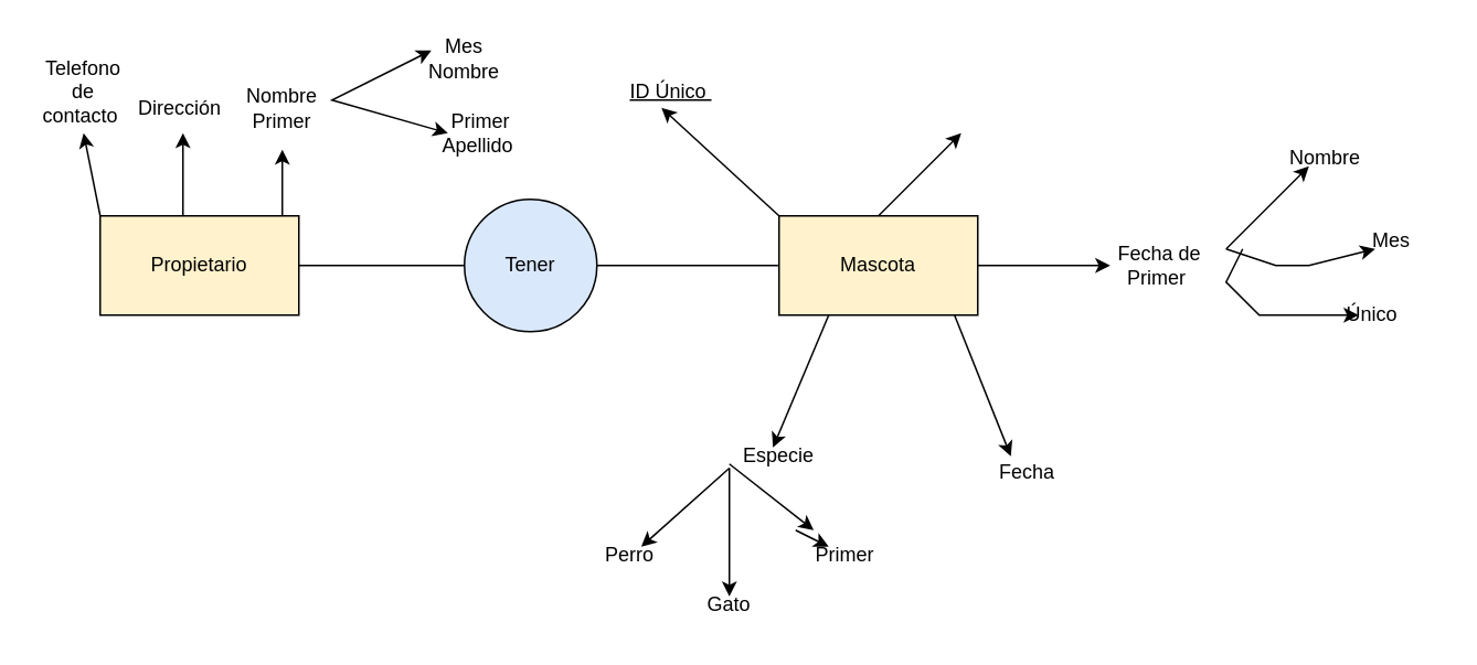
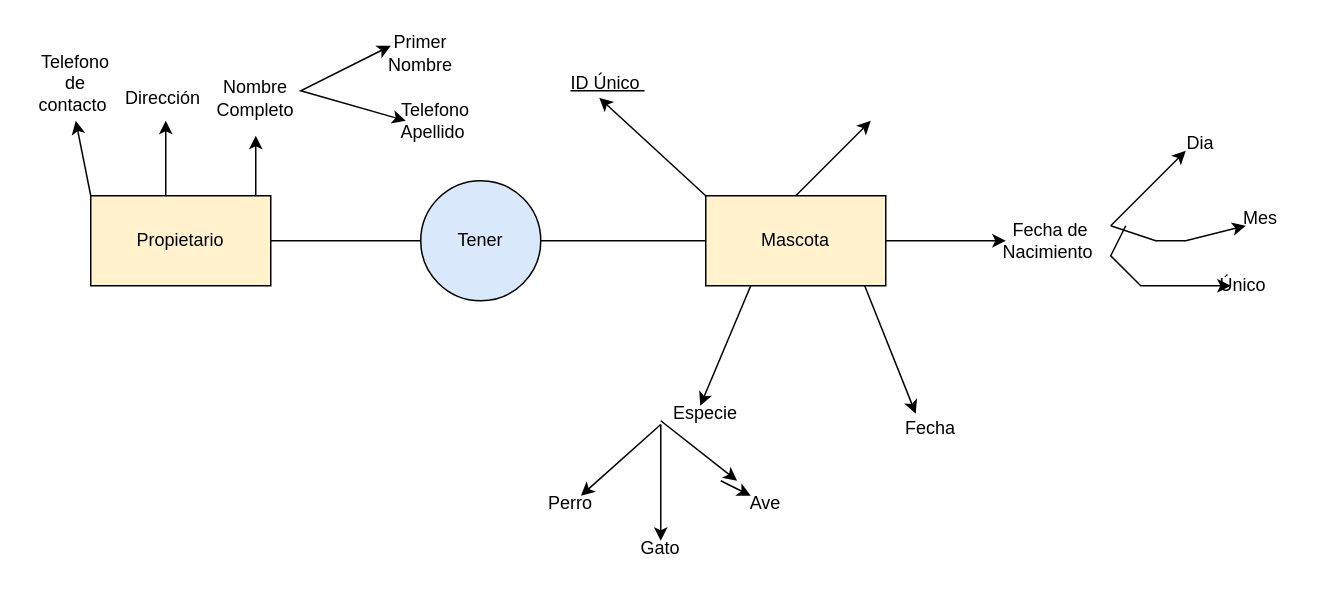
- <mxCell id="37" value="Mes Nombre" style="text;html=1;align=center;verticalAlign=middle;whiteSpace=wrap;rounded=0;" vertex="1" parent="1"><mxGeometry x="250" y="20" width="60" height="30" as="geometry" /></mxCell>
+ <mxCell id="37" value="Primer Nombre" style="text;html=1;align=center;verticalAlign=middle;whiteSpace=wrap;rounded=0;" vertex="1" parent="1"><mxGeometry x="250" y="20" width="60" height="30" as="geometry" /></mxCell>
- <mxCell id="12" value="Nombre Primer" style="text;html=1;align=center;verticalAlign=middle;whiteSpace=wrap;rounded=0;" vertex="1" parent="1"><mxGeometry x="140" y="50" width="60" height="30" as="geometry" /></mxCell>
+ <mxCell id="12" value="Nombre Completo" style="text;html=1;align=center;verticalAlign=middle;whiteSpace=wrap;rounded=0;" vertex="1" parent="1"><mxGeometry x="140" y="50" width="60" height="30" as="geometry" /></mxCell>
- <mxCell id="36" value="Primer Apellido&amp;nbsp;" style="text;html=1;align=center;verticalAlign=middle;whiteSpace=wrap;rounded=0;" vertex="1" parent="1"><mxGeometry x="260" y="60" width="60" height="40" as="geometry" /></mxCell>
+ <mxCell id="36" value="Telefono Apellido&amp;nbsp;" style="text;html=1;align=center;verticalAlign=middle;whiteSpace=wrap;rounded=0;" vertex="1" parent="1"><mxGeometry x="260" y="60" width="60" height="40" as="geometry" /></mxCell>
- <mxCell id="30" value="Nombre" style="text;html=1;align=center;verticalAlign=middle;whiteSpace=wrap;rounded=0;" vertex="1" parent="1"><mxGeometry x="770" y="80" width="60" height="30" as="geometry" /></mxCell>
+ <mxCell id="30" value="Dia" style="text;html=1;align=center;verticalAlign=middle;whiteSpace=wrap;rounded=0;" vertex="1" parent="1"><mxGeometry x="770" y="80" width="60" height="30" as="geometry" /></mxCell>
- <mxCell id="28" value="Fecha de Primer&amp;nbsp;" style="text;html=1;align=center;verticalAlign=middle;whiteSpace=wrap;rounded=0;" vertex="1" parent="1"><mxGeometry x="670" y="145" width="60" height="30" as="geometry" /></mxCell>
+ <mxCell id="28" value="Fecha de Nacimiento&amp;nbsp;" style="text;html=1;align=center;verticalAlign=middle;whiteSpace=wrap;rounded=0;" vertex="1" parent="1"><mxGeometry x="670" y="145" width="60" height="30" as="geometry" /></mxCell>
- <mxCell id="27" value="Primer" style="text;html=1;align=center;verticalAlign=middle;whiteSpace=wrap;rounded=0;" vertex="1" parent="1"><mxGeometry x="480" y="320" width="60" height="30" as="geometry" /></mxCell>
+ <mxCell id="27" value="Ave" style="text;html=1;align=center;verticalAlign=middle;whiteSpace=wrap;rounded=0;" vertex="1" parent="1"><mxGeometry x="480" y="320" width="60" height="30" as="geometry" /></mxCell>
